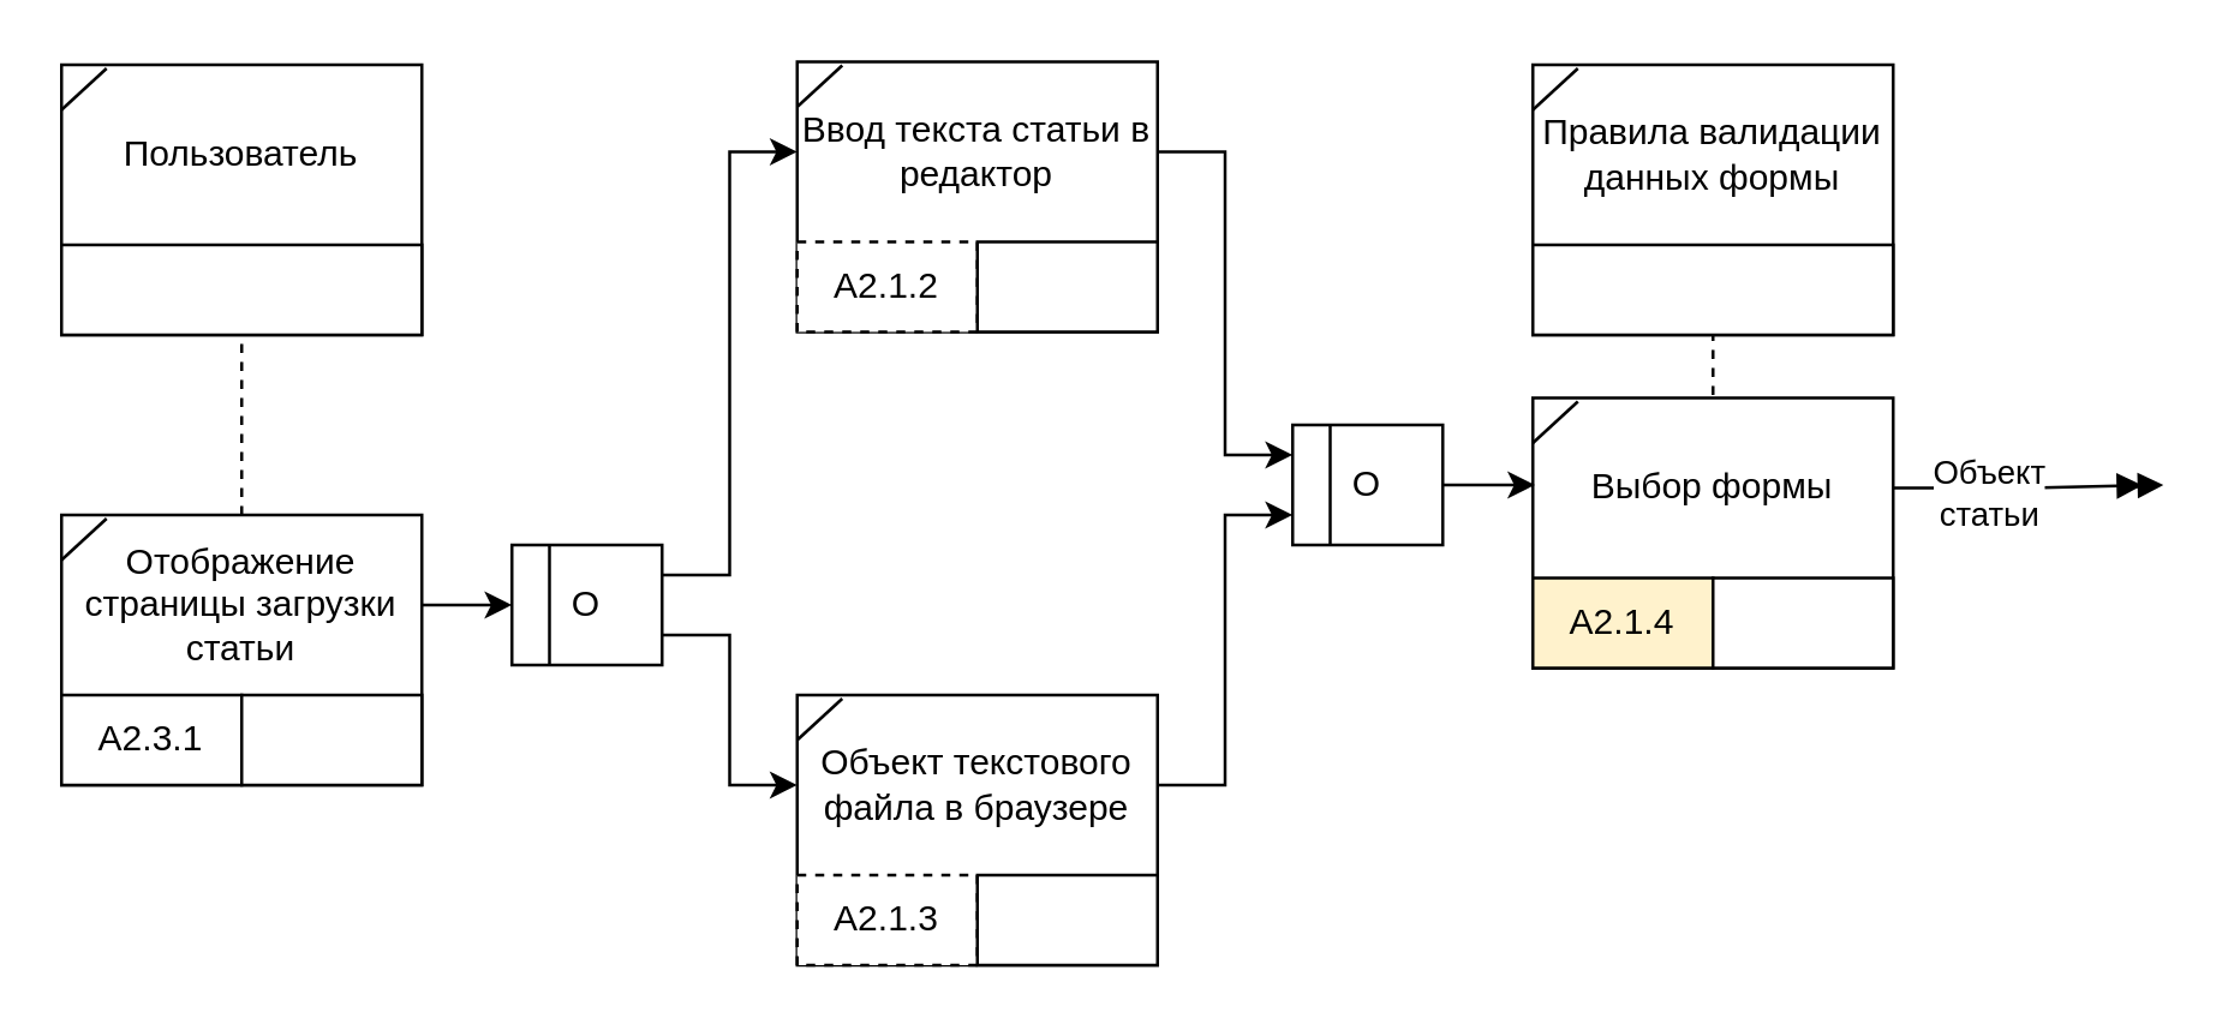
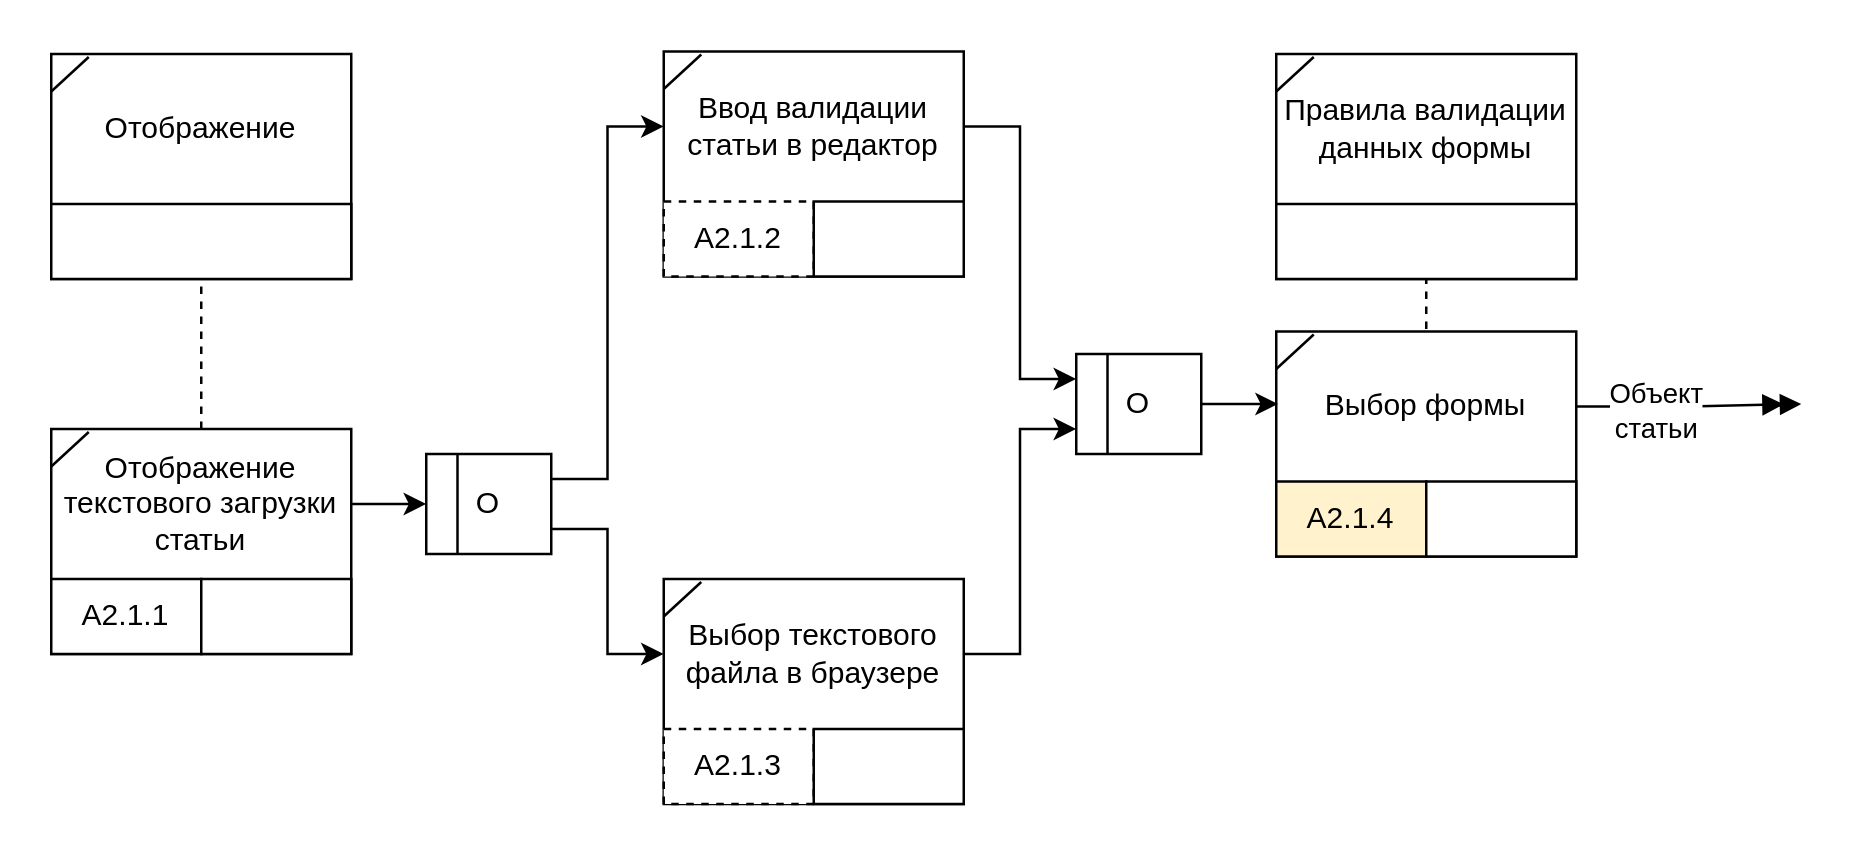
- <mxCell id="17" value="Ввод текста статьи в редактор" style="text;html=1;align=center;verticalAlign=middle;whiteSpace=wrap;rounded=0;" parent="1" vertex="1"><mxGeometry x="265" y="20" width="120" height="60" as="geometry" /></mxCell>
+ <mxCell id="17" value="Ввод валидации статьи в редактор" style="text;html=1;align=center;verticalAlign=middle;whiteSpace=wrap;rounded=0;" parent="1" vertex="1"><mxGeometry x="265" y="20" width="120" height="60" as="geometry" /></mxCell>
- <mxCell id="4" value="Пользователь" style="text;html=1;align=center;verticalAlign=middle;whiteSpace=wrap;rounded=0;" parent="1" vertex="1"><mxGeometry x="20" y="21" width="120" height="60" as="geometry" /></mxCell>
+ <mxCell id="4" value="Отображение" style="text;html=1;align=center;verticalAlign=middle;whiteSpace=wrap;rounded=0;" parent="1" vertex="1"><mxGeometry x="20" y="21" width="120" height="60" as="geometry" /></mxCell>
- <mxCell id="10" value="Отображение&lt;div&gt;страницы загрузки&lt;/div&gt;&lt;div&gt;статьи&lt;/div&gt;" style="text;html=1;align=center;verticalAlign=middle;whiteSpace=wrap;rounded=0;" parent="1" vertex="1"><mxGeometry x="20" y="171" width="120" height="60" as="geometry" /></mxCell>
+ <mxCell id="10" value="Отображение&lt;div&gt;текстового загрузки&lt;/div&gt;&lt;div&gt;статьи&lt;/div&gt;" style="text;html=1;align=center;verticalAlign=middle;whiteSpace=wrap;rounded=0;" parent="1" vertex="1"><mxGeometry x="20" y="171" width="120" height="60" as="geometry" /></mxCell>
- <mxCell id="7" value="А2.3.1" style="rounded=0;whiteSpace=wrap;html=1;" parent="1" vertex="1"><mxGeometry x="20" y="231" width="60" height="30" as="geometry" /></mxCell>
+ <mxCell id="7" value="А2.1.1" style="rounded=0;whiteSpace=wrap;html=1;" parent="1" vertex="1"><mxGeometry x="20" y="231" width="60" height="30" as="geometry" /></mxCell>
- <mxCell id="23" value="Объект текстового файла в браузере" style="text;html=1;align=center;verticalAlign=middle;whiteSpace=wrap;rounded=0;" parent="1" vertex="1"><mxGeometry x="265" y="231" width="120" height="60" as="geometry" /></mxCell>
+ <mxCell id="23" value="Выбор текстового файла в браузере" style="text;html=1;align=center;verticalAlign=middle;whiteSpace=wrap;rounded=0;" parent="1" vertex="1"><mxGeometry x="265" y="231" width="120" height="60" as="geometry" /></mxCell>
